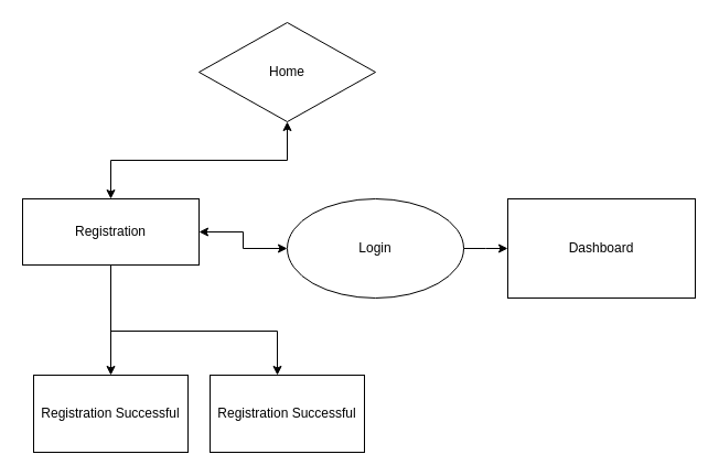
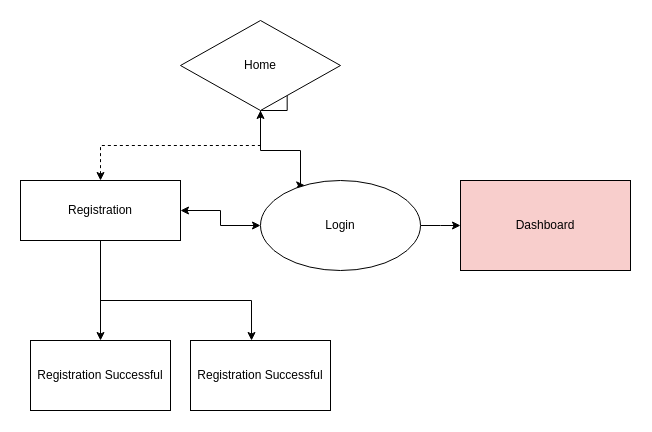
- <mxCell id="7" style="edgeStyle=orthogonalEdgeStyle;rounded=0;orthogonalLoop=1;jettySize=auto;html=1;entryX=0.5;entryY=1;entryDx=0;entryDy=0;startArrow=classic;startFill=1;" edge="1" parent="1" source="9" target="3"><mxGeometry relative="1" as="geometry" /></mxCell>
+ <mxCell id="7" style="edgeStyle=orthogonalEdgeStyle;rounded=0;orthogonalLoop=1;jettySize=auto;html=1;entryX=0.5;entryY=1;entryDx=0;entryDy=0;startArrow=classic;startFill=1;dashed=1;" edge="1" parent="1" source="9" target="3"><mxGeometry relative="1" as="geometry" /></mxCell>
+ <mxCell id="2" style="edgeStyle=orthogonalEdgeStyle;rounded=0;orthogonalLoop=1;jettySize=auto;html=1;exitX=0.75;exitY=1;exitDx=0;exitDy=0;entryX=0.25;entryY=0;entryDx=0;entryDy=0;" parent="1" source="3" target="6" edge="1"><mxGeometry relative="1" as="geometry"><Array as="points"><mxPoint x="260" y="110" /><mxPoint x="260" y="150" /><mxPoint x="300" y="150" /></Array></mxGeometry></mxCell>
- <mxCell id="10" value="Dashboard" style="rounded=0;whiteSpace=wrap;html=1;" vertex="1" parent="1"><mxGeometry x="460" y="180" width="170" height="90" as="geometry" /></mxCell>
+ <mxCell id="10" value="Dashboard" style="rounded=0;whiteSpace=wrap;html=1;fillColor=#f8cecc;" vertex="1" parent="1"><mxGeometry x="460" y="180" width="170" height="90" as="geometry" /></mxCell>
